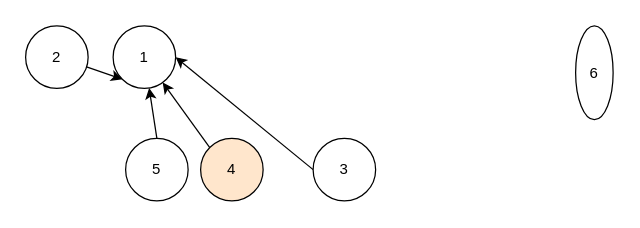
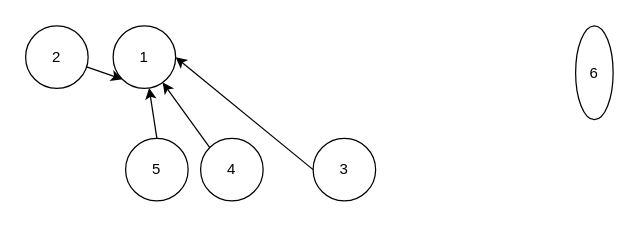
- <mxCell id="9" value="4" style="ellipse;whiteSpace=wrap;html=1;aspect=fixed;fillColor=#ffe6cc;" vertex="1" parent="1"><mxGeometry x="160" y="110" width="50" height="50" as="geometry" /></mxCell>
+ <mxCell id="9" value="4" style="ellipse;whiteSpace=wrap;html=1;aspect=fixed;" vertex="1" parent="1"><mxGeometry x="160" y="110" width="50" height="50" as="geometry" /></mxCell>
